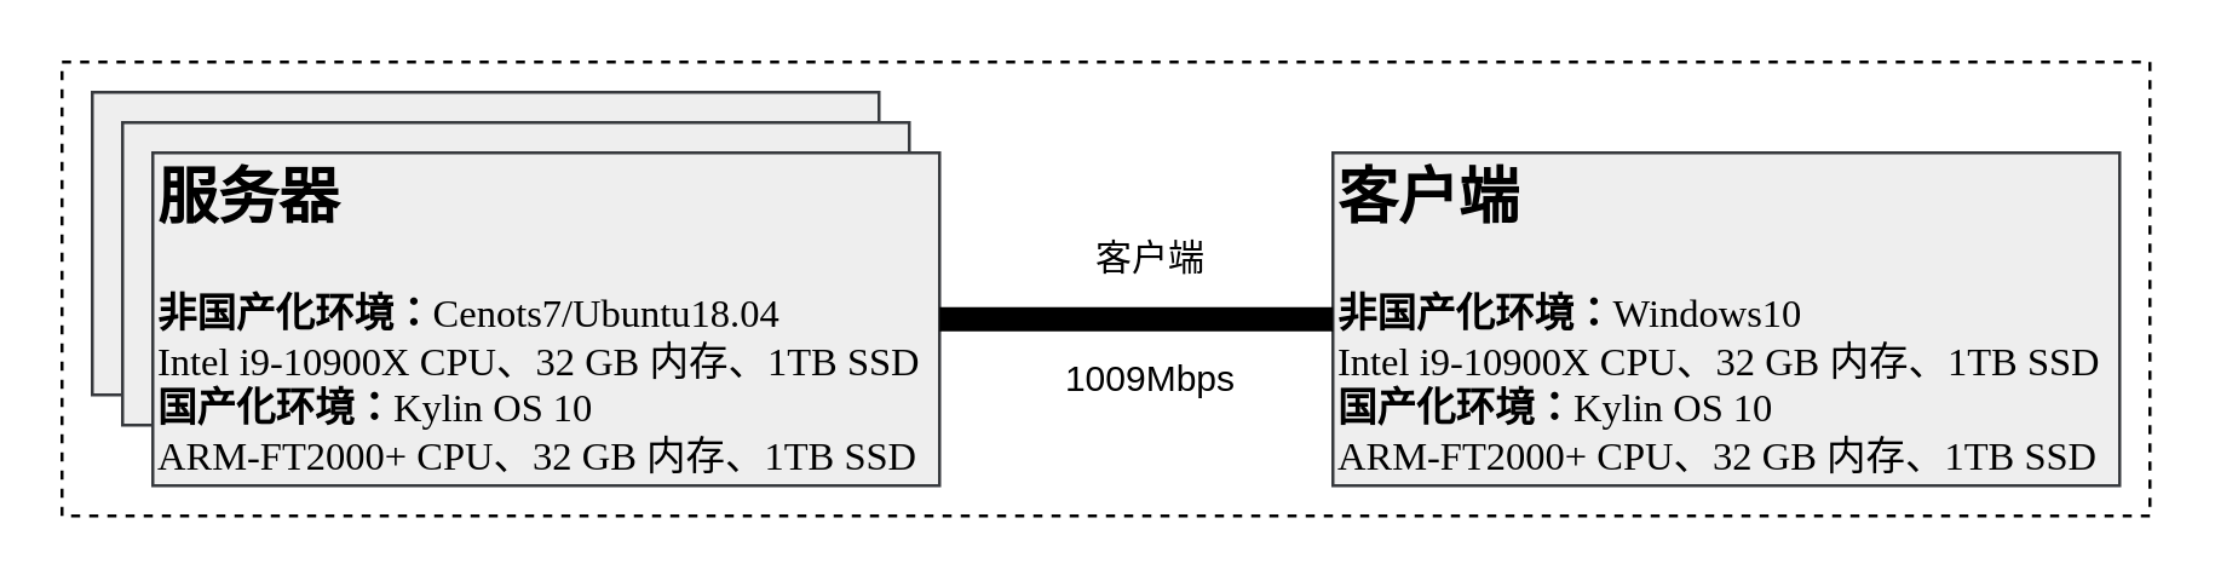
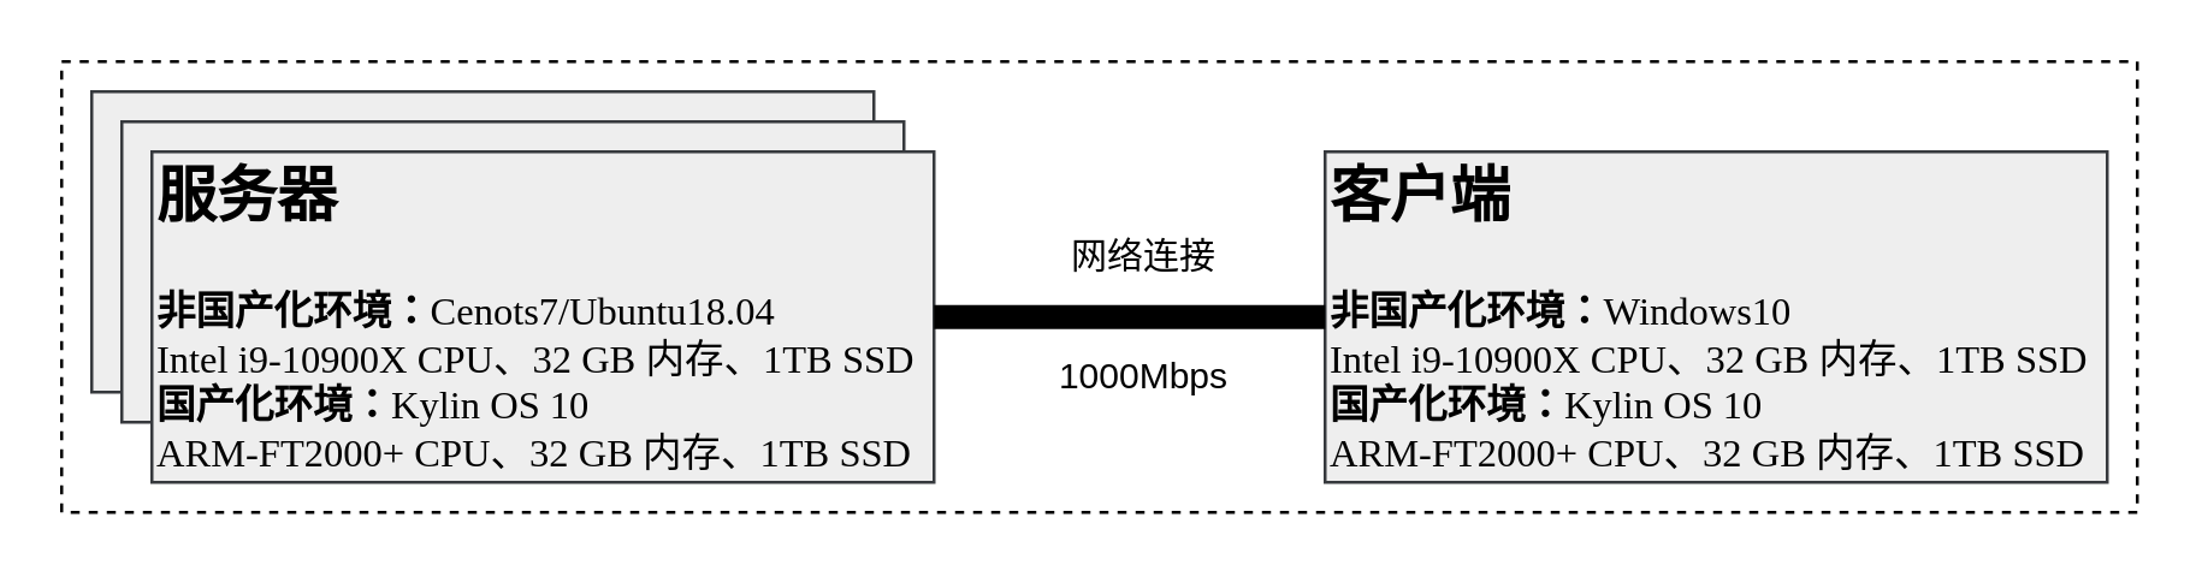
- <mxCell id="8" value="客户端" style="text;html=1;align=center;verticalAlign=middle;whiteSpace=wrap;rounded=0;" vertex="1" parent="1"><mxGeometry x="350" y="70" width="60" height="30" as="geometry" /></mxCell>
+ <mxCell id="8" value="网络连接" style="text;html=1;align=center;verticalAlign=middle;whiteSpace=wrap;rounded=0;" vertex="1" parent="1"><mxGeometry x="350" y="70" width="60" height="30" as="geometry" /></mxCell>
- <mxCell id="9" value="1009Mbps" style="text;html=1;align=center;verticalAlign=middle;whiteSpace=wrap;rounded=0;" vertex="1" parent="1"><mxGeometry x="350" y="110" width="60" height="30" as="geometry" /></mxCell>
+ <mxCell id="9" value="1000Mbps" style="text;html=1;align=center;verticalAlign=middle;whiteSpace=wrap;rounded=0;" vertex="1" parent="1"><mxGeometry x="350" y="110" width="60" height="30" as="geometry" /></mxCell>
